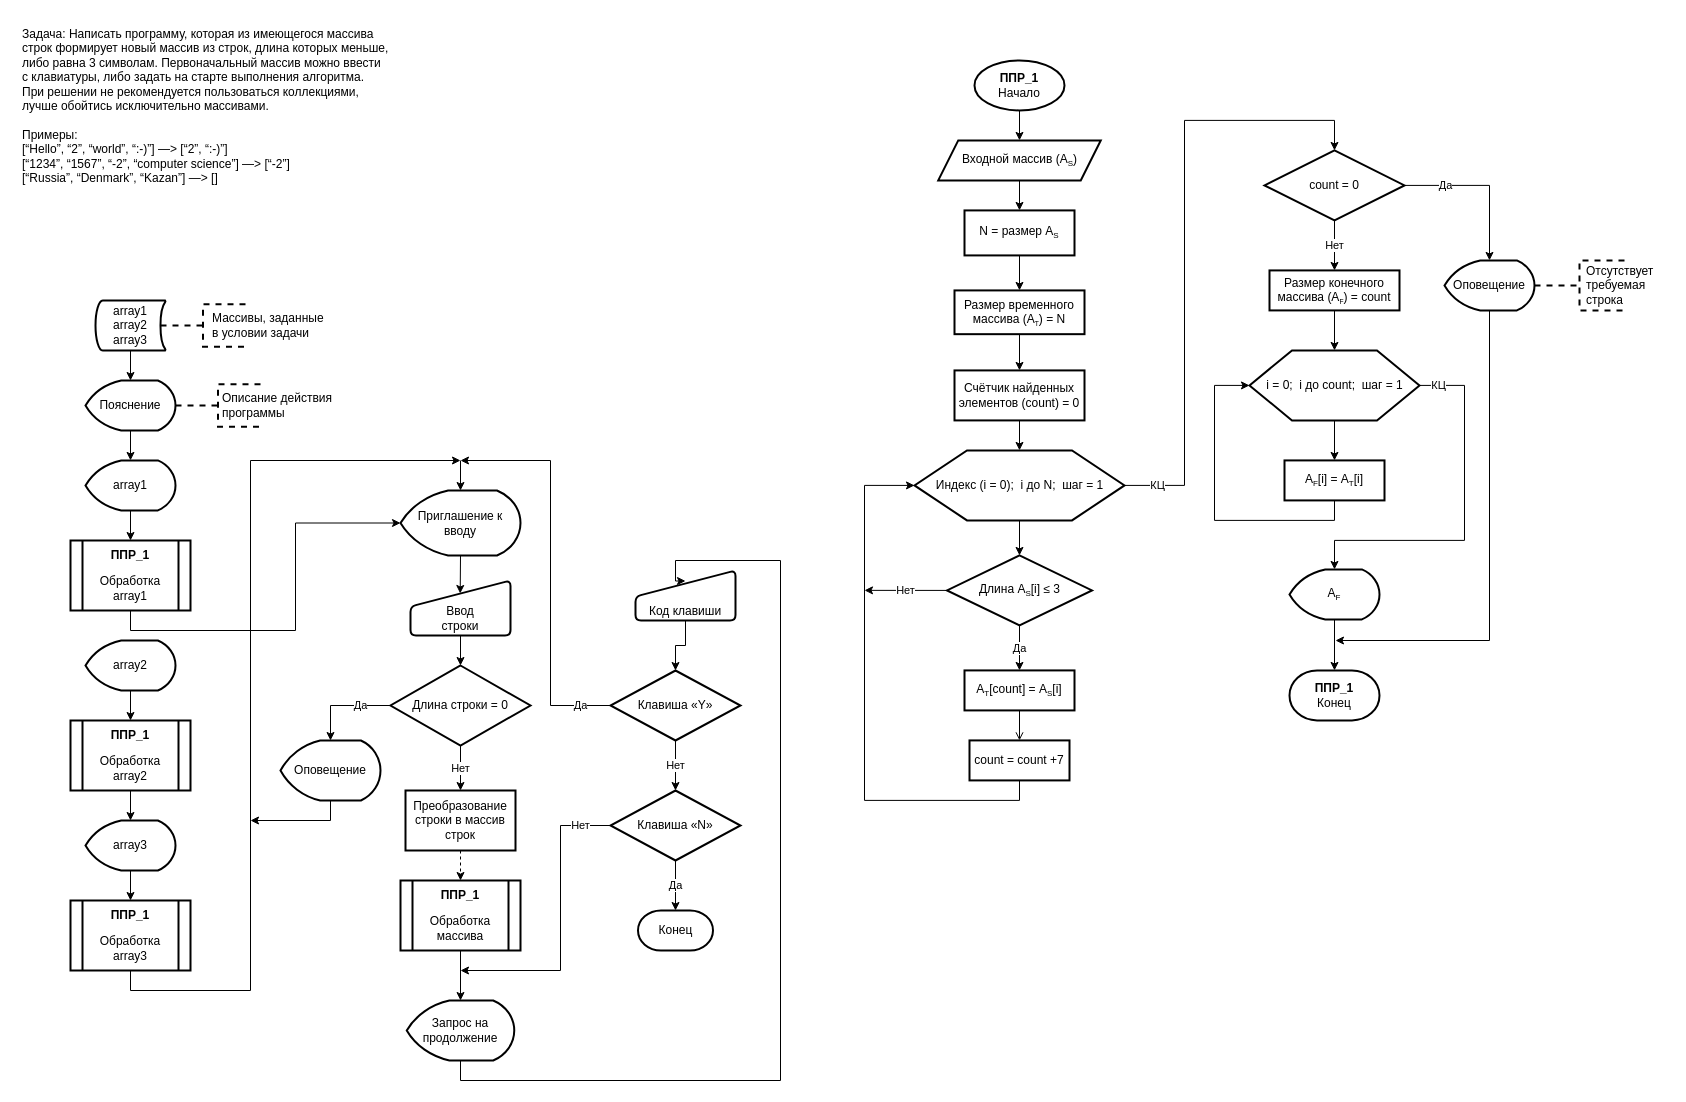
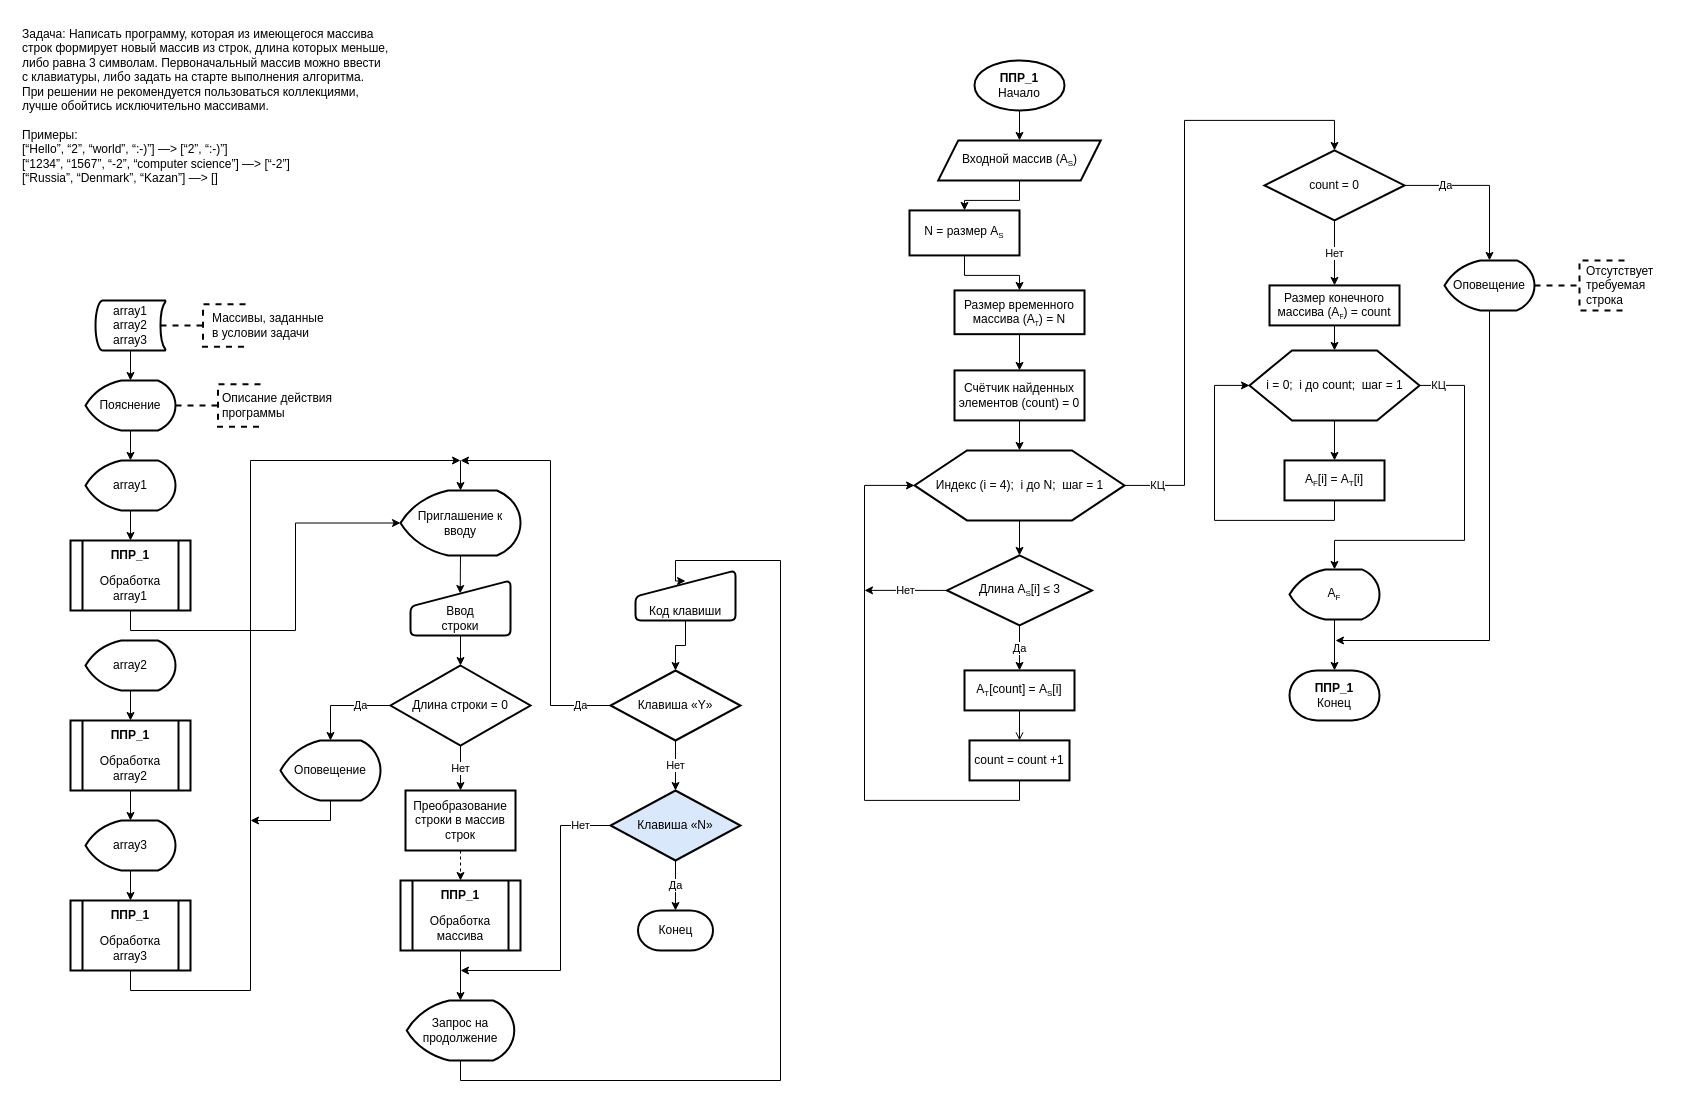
- <mxCell id="53" value="N = размер A&lt;sub&gt;&lt;font style=&quot;font-size: 8px;&quot;&gt;S&lt;/font&gt;&lt;/sub&gt;" style="rounded=1;whiteSpace=wrap;html=1;absoluteArcSize=1;arcSize=0;strokeWidth=2;" parent="1" vertex="1"><mxGeometry x="964" y="209.92" width="110" height="45" as="geometry" /></mxCell>
+ <mxCell id="53" value="N = размер A&lt;sub&gt;&lt;font style=&quot;font-size: 8px;&quot;&gt;S&lt;/font&gt;&lt;/sub&gt;" style="rounded=1;whiteSpace=wrap;html=1;absoluteArcSize=1;arcSize=0;strokeWidth=2;" parent="1" vertex="1"><mxGeometry x="909" y="209.92" width="110" height="45" as="geometry" /></mxCell>
- <mxCell id="69" value="Размер конечного массива (A&lt;font style=&quot;font-size: 8px;&quot;&gt;&lt;sub&gt;F&lt;/sub&gt;&lt;/font&gt;) = count" style="rounded=1;whiteSpace=wrap;html=1;absoluteArcSize=1;arcSize=0;strokeWidth=2;" parent="1" vertex="1"><mxGeometry x="1269" y="269.92" width="130" height="40" as="geometry" /></mxCell>
+ <mxCell id="69" value="Размер конечного массива (A&lt;font style=&quot;font-size: 8px;&quot;&gt;&lt;sub&gt;F&lt;/sub&gt;&lt;/font&gt;) = count" style="rounded=1;whiteSpace=wrap;html=1;absoluteArcSize=1;arcSize=0;strokeWidth=2;" parent="1" vertex="1"><mxGeometry x="1269" y="284.92" width="130" height="40" as="geometry" /></mxCell>
- <mxCell id="58" value="Индекс (i = 0);&amp;nbsp; i до N;&amp;nbsp; шаг = 1" style="verticalLabelPosition=middle;verticalAlign=middle;html=1;shape=hexagon;perimeter=hexagonPerimeter2;arcSize=6;size=0.25;labelPosition=center;align=center;strokeWidth=2;" parent="1" vertex="1"><mxGeometry x="914" y="449.92" width="210" height="70" as="geometry" /></mxCell>
+ <mxCell id="58" value="Индекс (i = 4);&amp;nbsp; i до N;&amp;nbsp; шаг = 1" style="verticalLabelPosition=middle;verticalAlign=middle;html=1;shape=hexagon;perimeter=hexagonPerimeter2;arcSize=6;size=0.25;labelPosition=center;align=center;strokeWidth=2;" parent="1" vertex="1"><mxGeometry x="914" y="449.92" width="210" height="70" as="geometry" /></mxCell>
- <mxCell id="67" value="count = count +7" style="rounded=1;whiteSpace=wrap;html=1;absoluteArcSize=1;arcSize=0;strokeWidth=2;" parent="1" vertex="1"><mxGeometry x="969" y="739.92" width="100" height="40" as="geometry" /></mxCell>
+ <mxCell id="67" value="count = count +1" style="rounded=1;whiteSpace=wrap;html=1;absoluteArcSize=1;arcSize=0;strokeWidth=2;" parent="1" vertex="1"><mxGeometry x="969" y="739.92" width="100" height="40" as="geometry" /></mxCell>
- <mxCell id="33" value="Клавиша «N»" style="rhombus;whiteSpace=wrap;html=1;strokeWidth=2;" parent="1" vertex="1"><mxGeometry x="610" y="790" width="130" height="70" as="geometry" /></mxCell>
+ <mxCell id="33" value="Клавиша «N»" style="rhombus;whiteSpace=wrap;html=1;strokeWidth=2;fillColor=#dae8fc;" parent="1" vertex="1"><mxGeometry x="610" y="790" width="130" height="70" as="geometry" /></mxCell>
